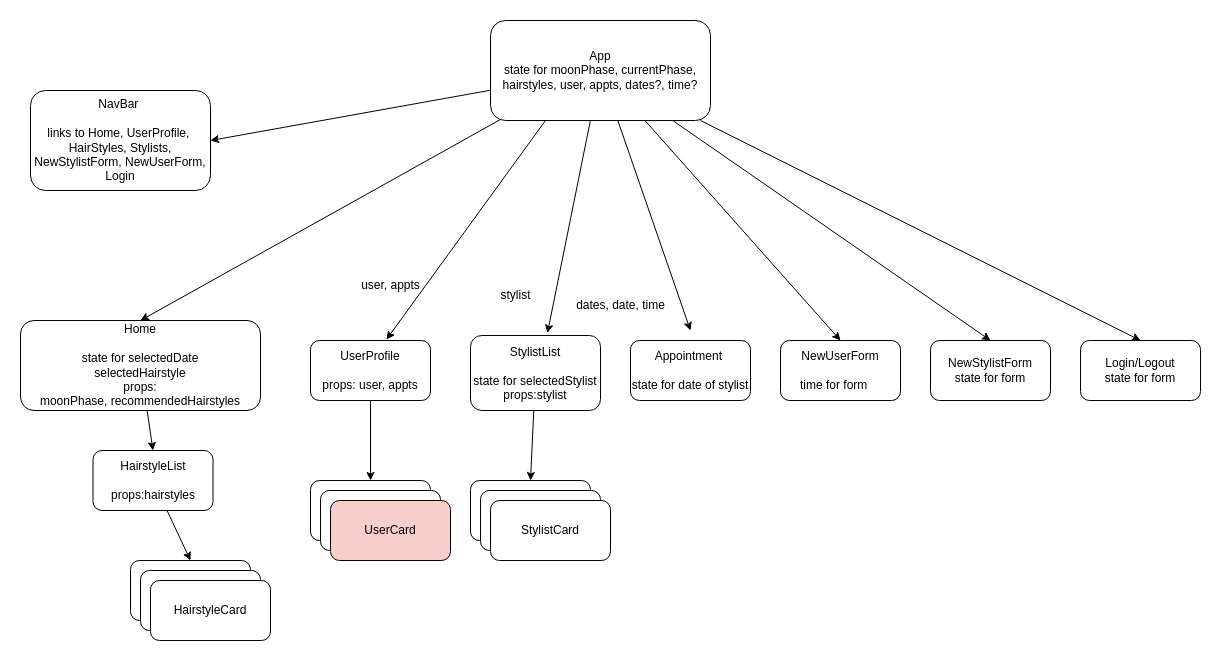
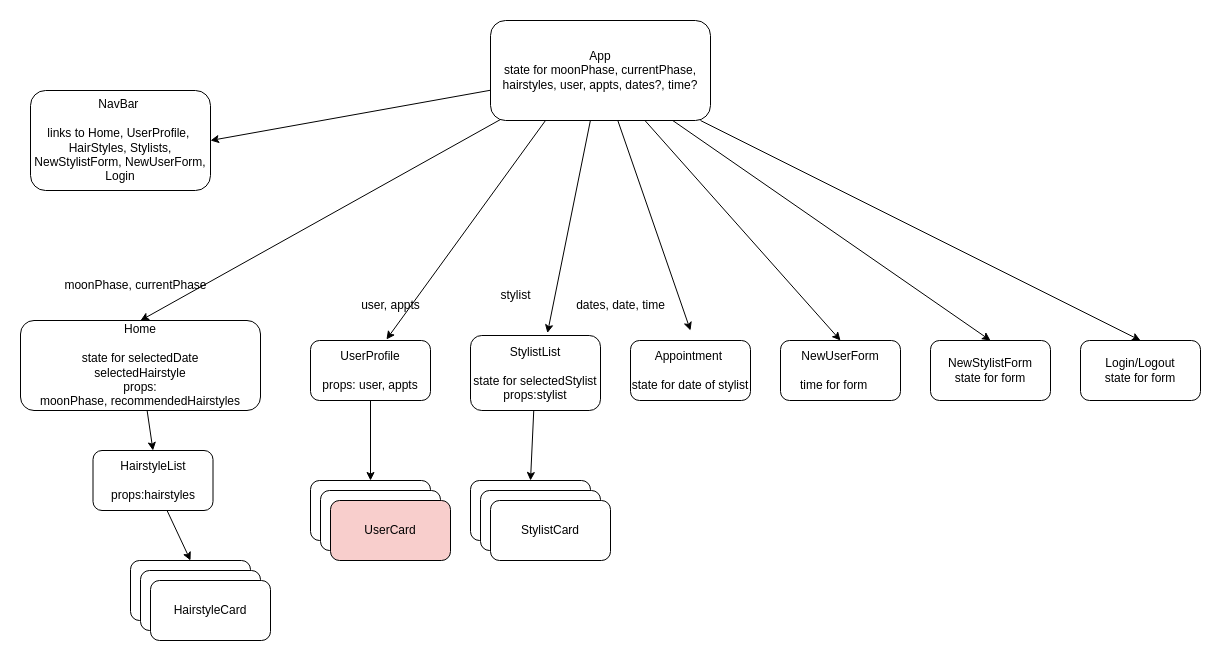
+ <mxCell id="35" value="moonPhase, currentPhase" style="text;html=1;align=center;verticalAlign=middle;resizable=0;points=[];autosize=1;strokeColor=none;fillColor=none;" vertex="1" parent="1"><mxGeometry x="50" y="270" width="170" height="30" as="geometry" /></mxCell>
- <mxCell id="33" value="user, appts" style="text;html=1;align=center;verticalAlign=middle;resizable=0;points=[];autosize=1;strokeColor=none;fillColor=none;" vertex="1" parent="1"><mxGeometry x="350" y="270" width="80" height="30" as="geometry" /></mxCell>
+ <mxCell id="33" value="user, appts" style="text;html=1;align=center;verticalAlign=middle;resizable=0;points=[];autosize=1;strokeColor=none;fillColor=none;" vertex="1" parent="1"><mxGeometry x="350" y="290" width="80" height="30" as="geometry" /></mxCell>
